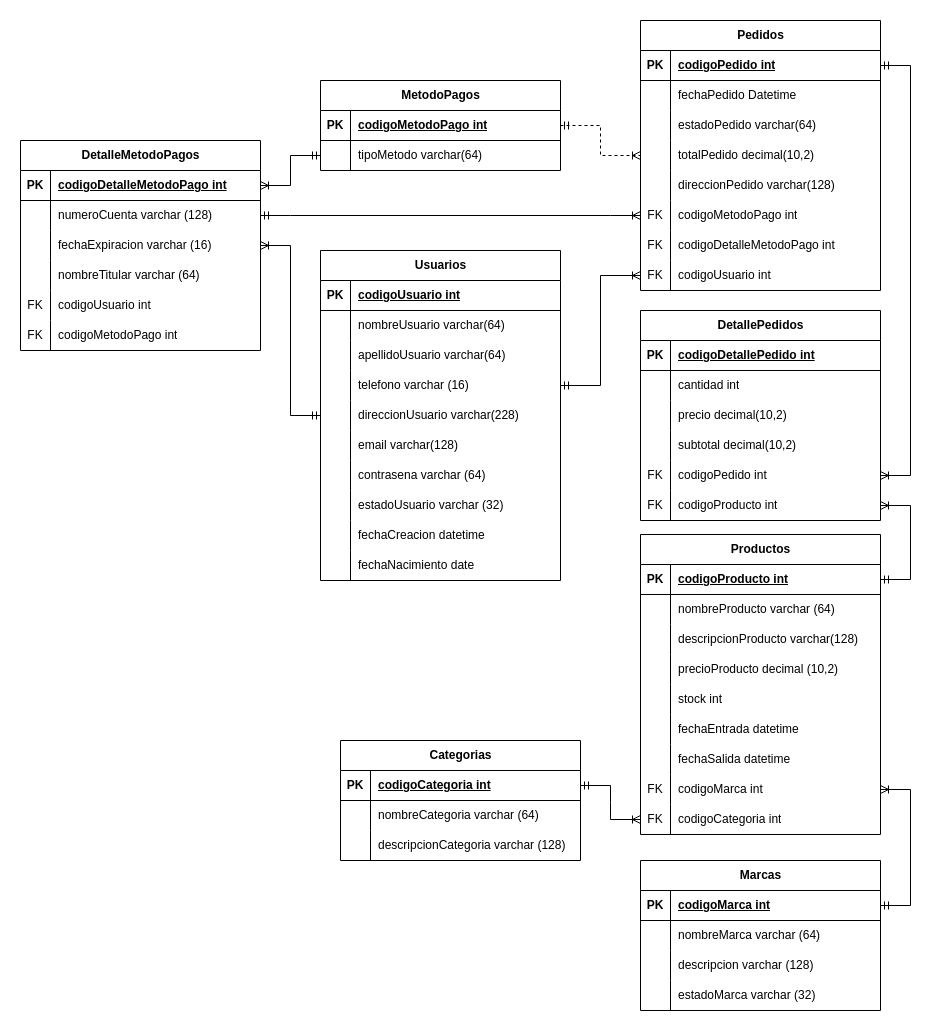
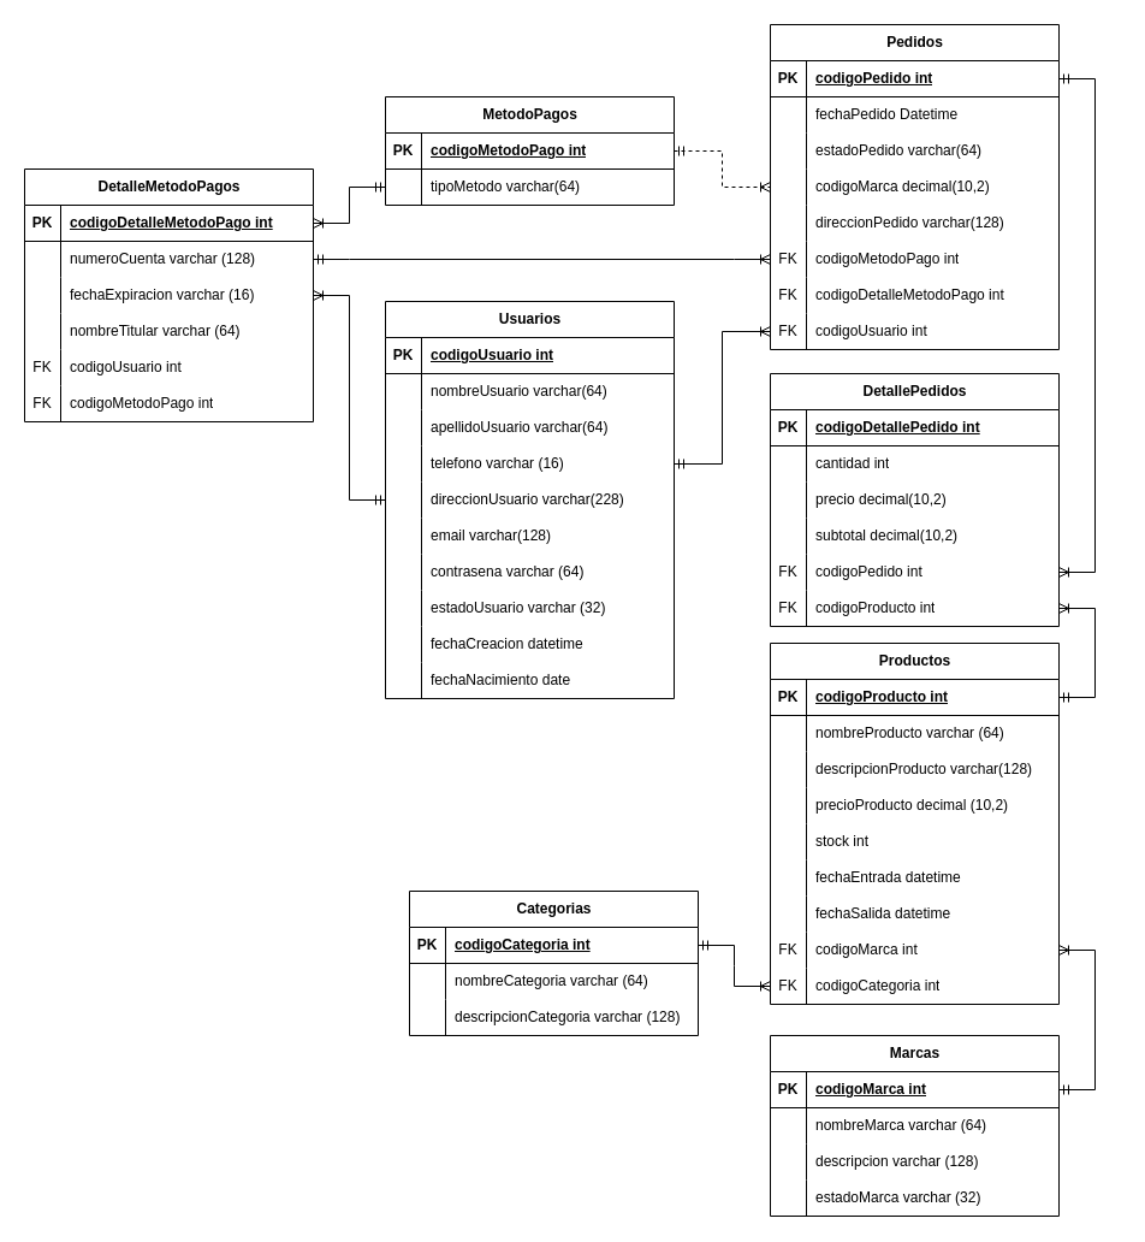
- <mxCell id="55" value="totalPedido decimal(10,2)" style="shape=partialRectangle;connectable=0;fillColor=none;top=0;left=0;bottom=0;right=0;align=left;spacingLeft=6;overflow=hidden;whiteSpace=wrap;html=1;" parent="53" vertex="1"><mxGeometry x="30" width="210" height="30" as="geometry"><mxRectangle width="210" height="30" as="alternateBounds" /></mxGeometry></mxCell>
+ <mxCell id="55" value="codigoMarca decimal(10,2)" style="shape=partialRectangle;connectable=0;fillColor=none;top=0;left=0;bottom=0;right=0;align=left;spacingLeft=6;overflow=hidden;whiteSpace=wrap;html=1;" parent="53" vertex="1"><mxGeometry x="30" width="210" height="30" as="geometry"><mxRectangle width="210" height="30" as="alternateBounds" /></mxGeometry></mxCell>
